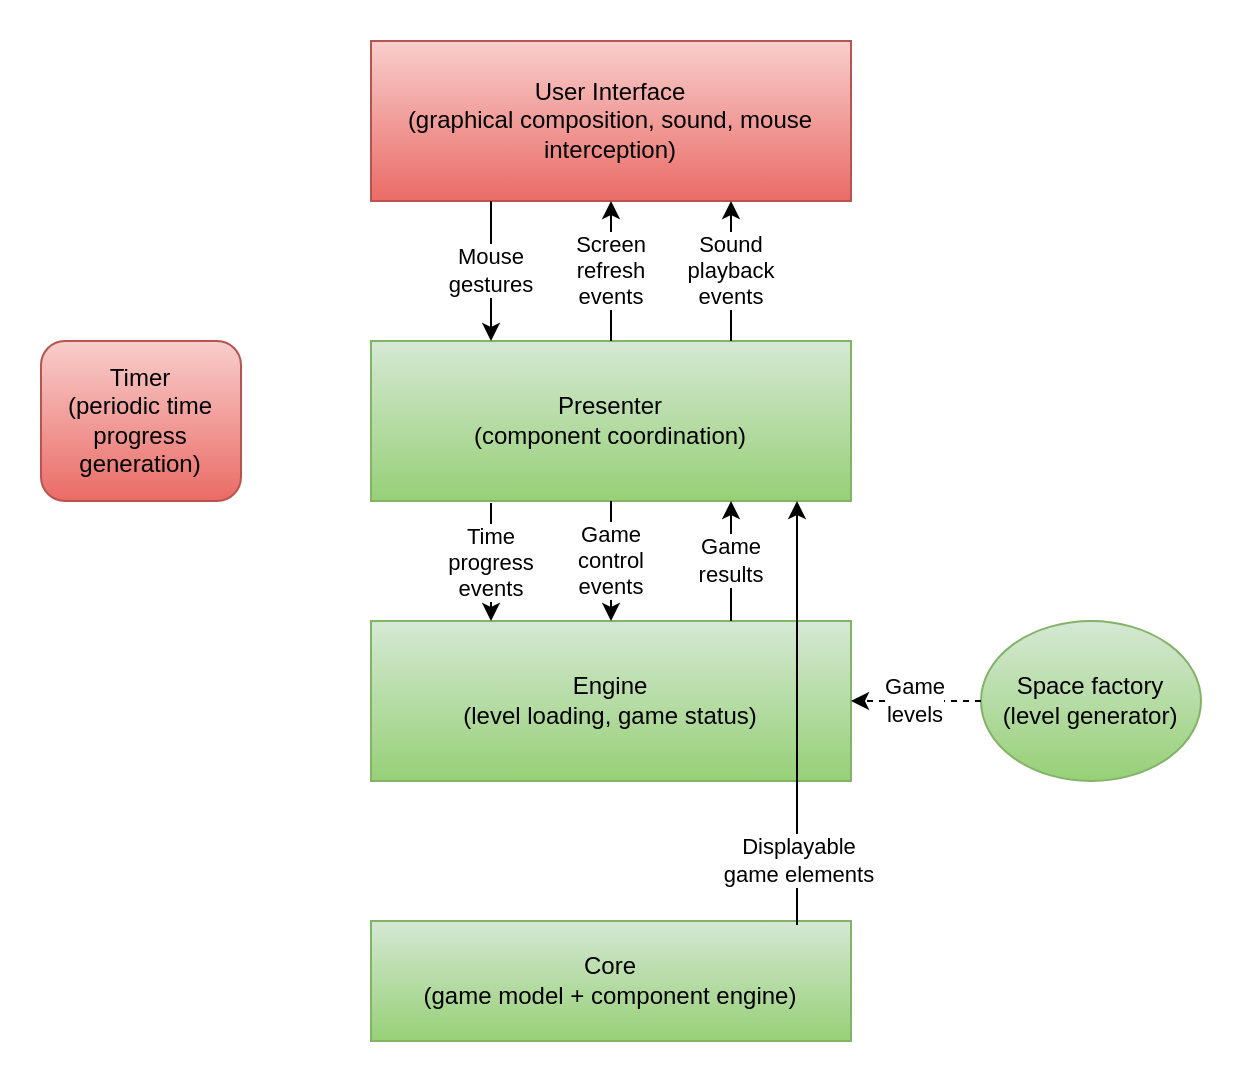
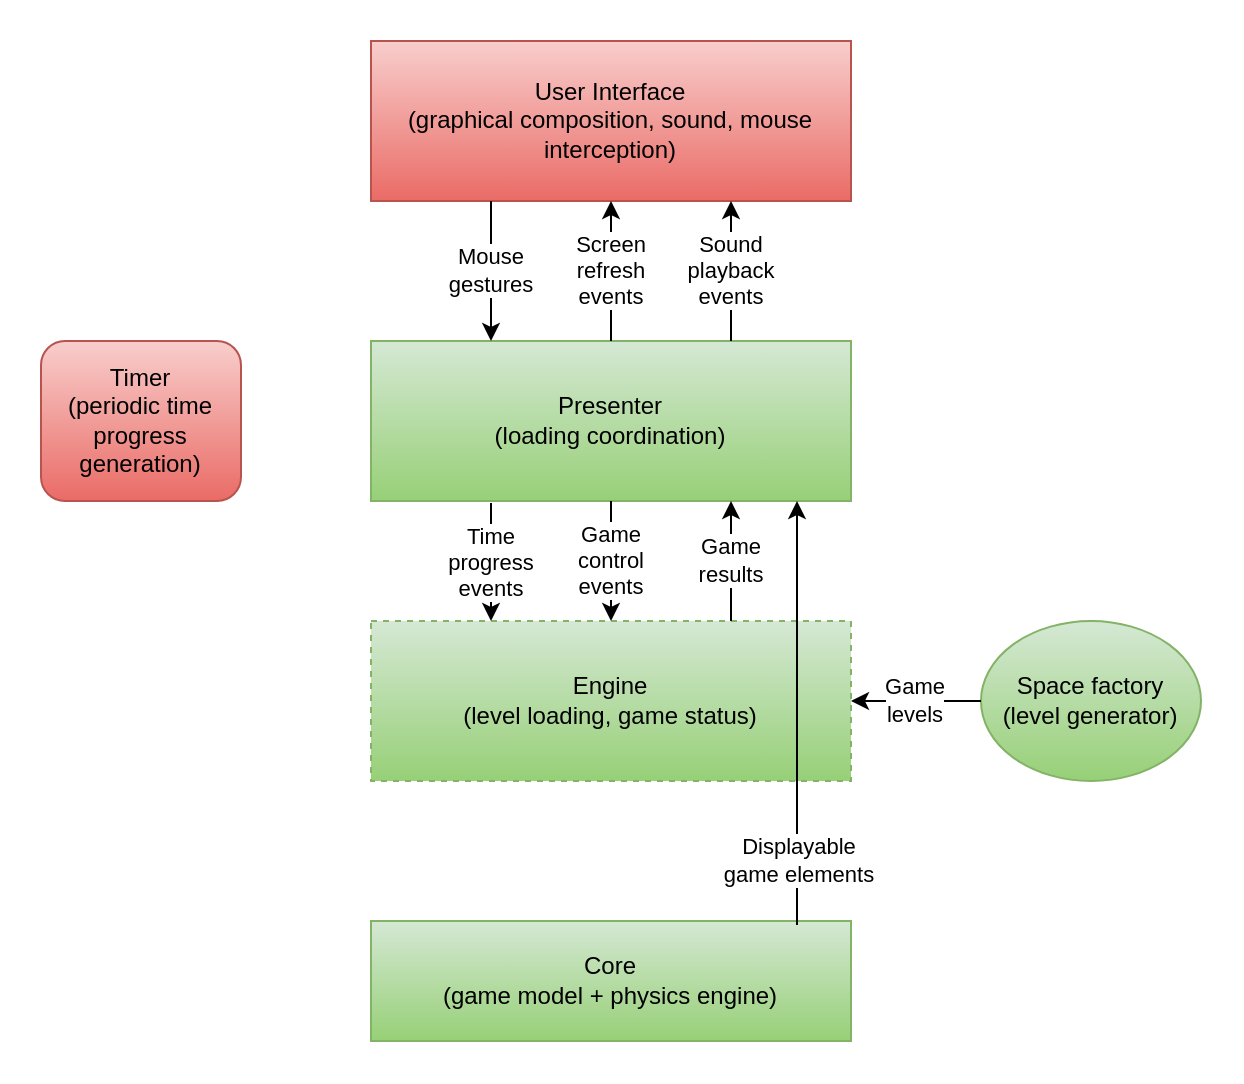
- <mxCell id="7" value="Presenter&lt;br&gt;(component coordination)" style="rounded=0;whiteSpace=wrap;html=1;gradientColor=#97d077;fillColor=#d5e8d4;strokeColor=#82b366;" vertex="1" parent="1"><mxGeometry x="185" y="170" width="240" height="80" as="geometry" /></mxCell>
+ <mxCell id="7" value="Presenter&lt;br&gt;(loading coordination)" style="rounded=0;whiteSpace=wrap;html=1;gradientColor=#97d077;fillColor=#d5e8d4;strokeColor=#82b366;" vertex="1" parent="1"><mxGeometry x="185" y="170" width="240" height="80" as="geometry" /></mxCell>
- <mxCell id="3" value="Engine&lt;br&gt;(level loading, game status)" style="rounded=0;whiteSpace=wrap;html=1;gradientColor=#97d077;fillColor=#d5e8d4;strokeColor=#82b366;" vertex="1" parent="1"><mxGeometry x="185" y="310" width="240" height="80" as="geometry" /></mxCell>
+ <mxCell id="3" value="Engine&lt;br&gt;(level loading, game status)" style="rounded=0;whiteSpace=wrap;html=1;gradientColor=#97d077;fillColor=#d5e8d4;strokeColor=#82b366;dashed=1;" vertex="1" parent="1"><mxGeometry x="185" y="310" width="240" height="80" as="geometry" /></mxCell>
- <mxCell id="8" value="Game&lt;br&gt;levels" style="endArrow=classic;html=1;exitX=0;exitY=0.5;exitDx=0;exitDy=0;entryX=1;entryY=0.5;entryDx=0;entryDy=0;dashed=1;" edge="1" parent="1" source="5" target="3"><mxGeometry width="50" height="50" relative="1" as="geometry"><mxPoint x="575" y="540" as="sourcePoint" /><mxPoint x="450" y="490" as="targetPoint" /></mxGeometry></mxCell>
+ <mxCell id="8" value="Game&lt;br&gt;levels" style="endArrow=classic;html=1;exitX=0;exitY=0.5;exitDx=0;exitDy=0;entryX=1;entryY=0.5;entryDx=0;entryDy=0;" edge="1" parent="1" source="5" target="3"><mxGeometry width="50" height="50" relative="1" as="geometry"><mxPoint x="575" y="540" as="sourcePoint" /><mxPoint x="450" y="490" as="targetPoint" /></mxGeometry></mxCell>
- <mxCell id="2" value="Core&lt;br&gt;(game model + component engine)" style="rounded=0;whiteSpace=wrap;html=1;gradientColor=#97d077;fillColor=#d5e8d4;strokeColor=#82b366;" vertex="1" parent="1"><mxGeometry x="185" y="460" width="240" height="60" as="geometry" /></mxCell>
+ <mxCell id="2" value="Core&lt;br&gt;(game model + physics engine)" style="rounded=0;whiteSpace=wrap;html=1;gradientColor=#97d077;fillColor=#d5e8d4;strokeColor=#82b366;" vertex="1" parent="1"><mxGeometry x="185" y="460" width="240" height="60" as="geometry" /></mxCell>
